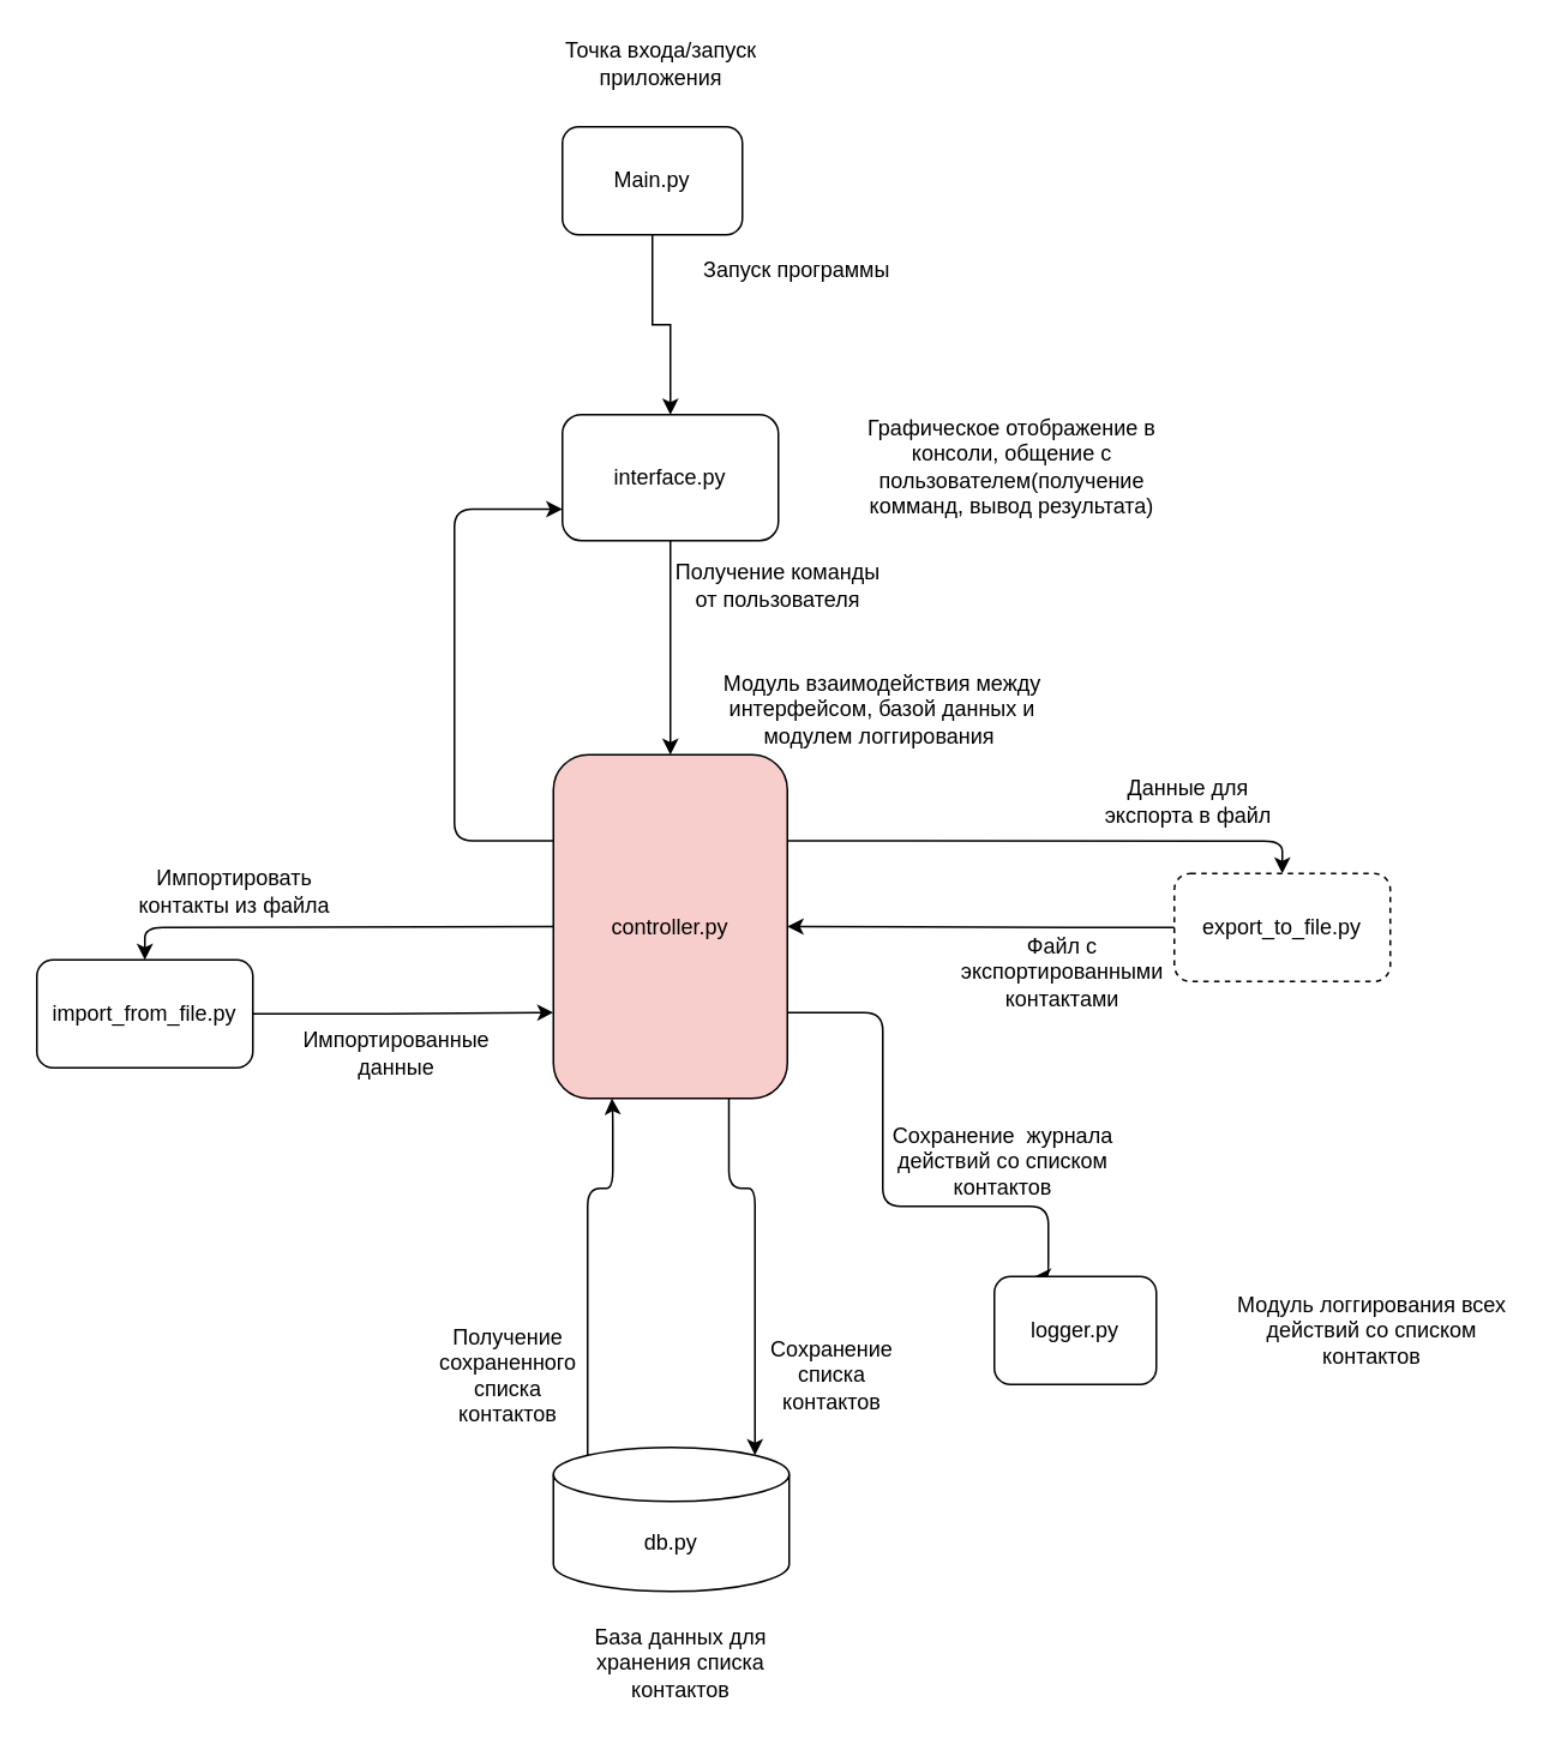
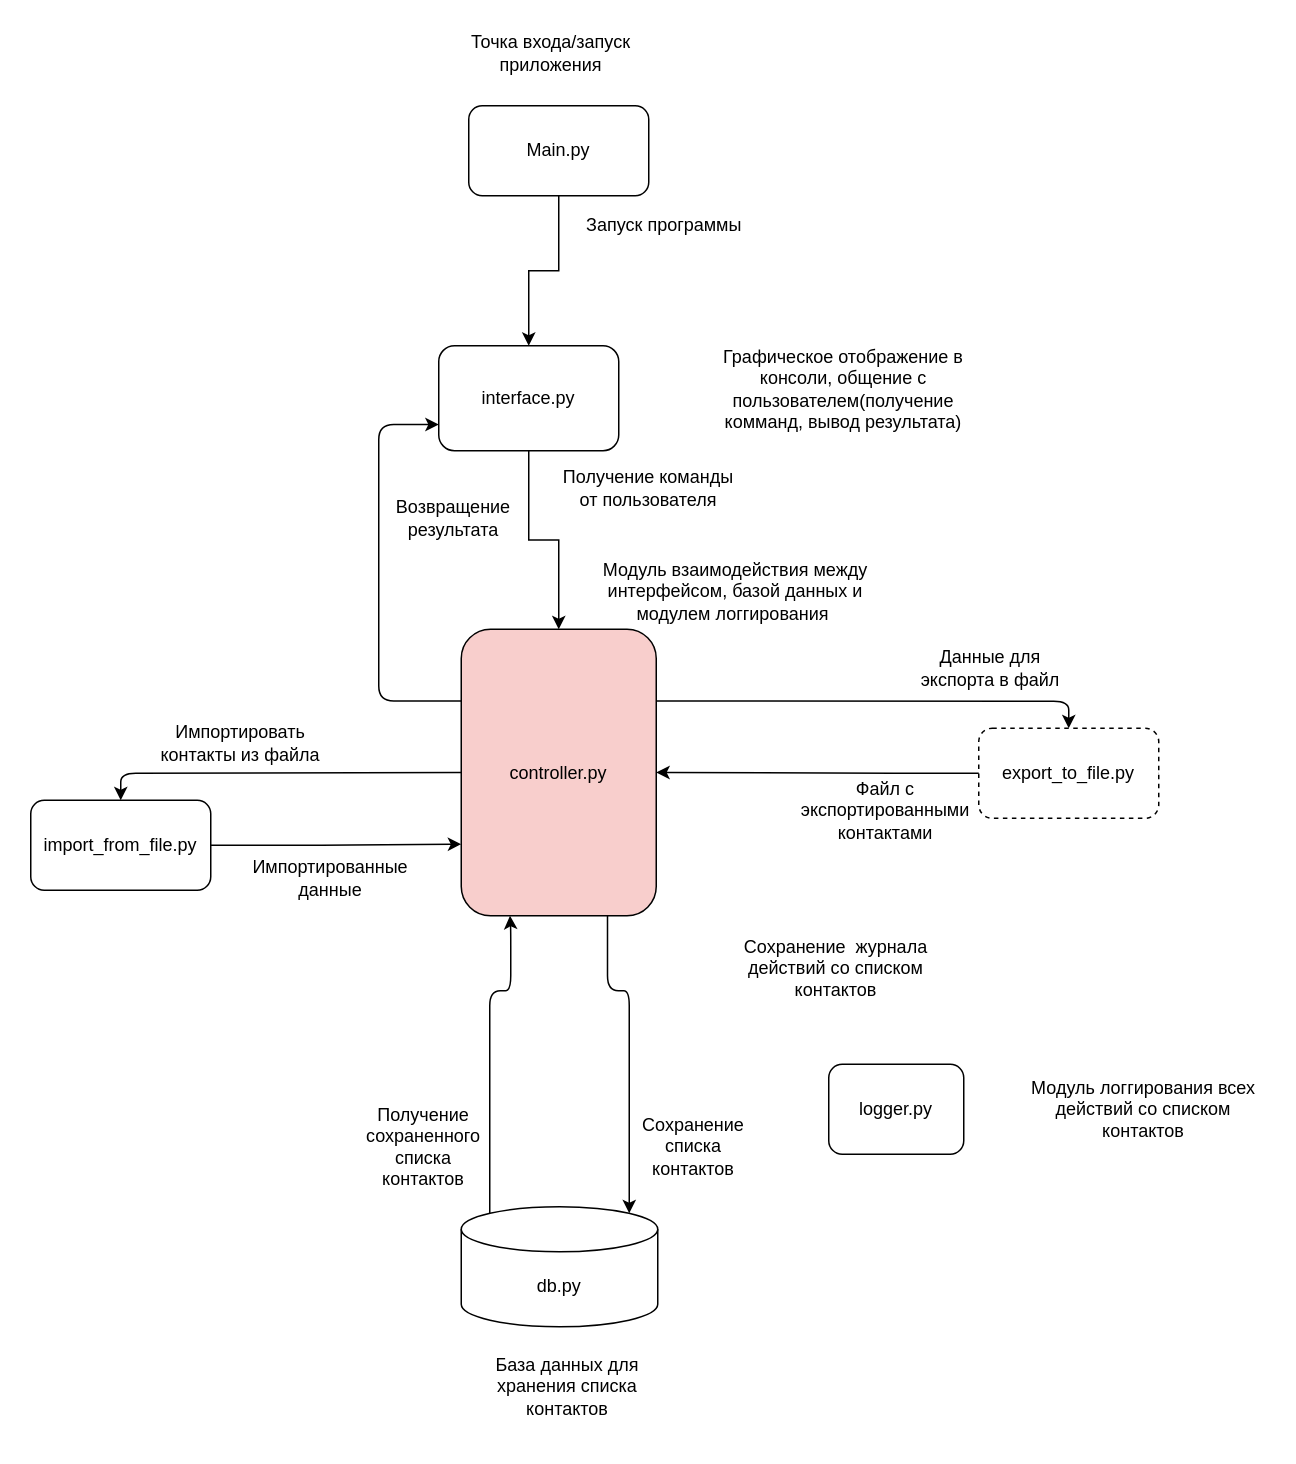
- <mxCell id="11" value="Main.py" style="rounded=1;whiteSpace=wrap;html=1;" parent="1" vertex="1"><mxGeometry x="312" y="70" width="100" height="60" as="geometry" /></mxCell>
+ <mxCell id="11" value="Main.py" style="rounded=1;whiteSpace=wrap;html=1;" parent="1" vertex="1"><mxGeometry x="312" y="70" width="120" height="60" as="geometry" /></mxCell>
- <mxCell id="8" value="interface.py" style="rounded=1;whiteSpace=wrap;html=1;" parent="1" vertex="1"><mxGeometry x="312" y="230" width="120" height="70" as="geometry" /></mxCell>
+ <mxCell id="8" value="interface.py" style="rounded=1;whiteSpace=wrap;html=1;" parent="1" vertex="1"><mxGeometry x="292" y="230" width="120" height="70" as="geometry" /></mxCell>
+ <mxCell id="15" value="&lt;span style=&quot;&quot;&gt;Возвращение результата&lt;/span&gt;" style="text;html=1;strokeColor=none;fillColor=none;align=center;verticalAlign=middle;whiteSpace=wrap;rounded=0;" parent="1" vertex="1"><mxGeometry x="242" y="330" width="120" height="30" as="geometry" /></mxCell>
- <mxCell id="26" value="Импортировать контакты из файла" style="text;html=1;strokeColor=none;fillColor=none;align=center;verticalAlign=middle;whiteSpace=wrap;rounded=0;" vertex="1" parent="1"><mxGeometry x="70" y="480" width="120" height="30" as="geometry" /></mxCell>
+ <mxCell id="26" value="Импортировать контакты из файла" style="text;html=1;strokeColor=none;fillColor=none;align=center;verticalAlign=middle;whiteSpace=wrap;rounded=0;" vertex="1" parent="1"><mxGeometry x="100" y="480" width="120" height="30" as="geometry" /></mxCell>
- <mxCell id="4" style="edgeStyle=orthogonalEdgeStyle;rounded=1;html=1;exitX=1;exitY=0.75;exitDx=0;exitDy=0;entryX=0.25;entryY=0;entryDx=0;entryDy=0;elbow=vertical;" edge="1" parent="1" source="5" target="32"><mxGeometry relative="1" as="geometry"><Array as="points"><mxPoint x="490" y="562" /><mxPoint x="490" y="670" /><mxPoint x="582" y="670" /></Array></mxGeometry></mxCell>
